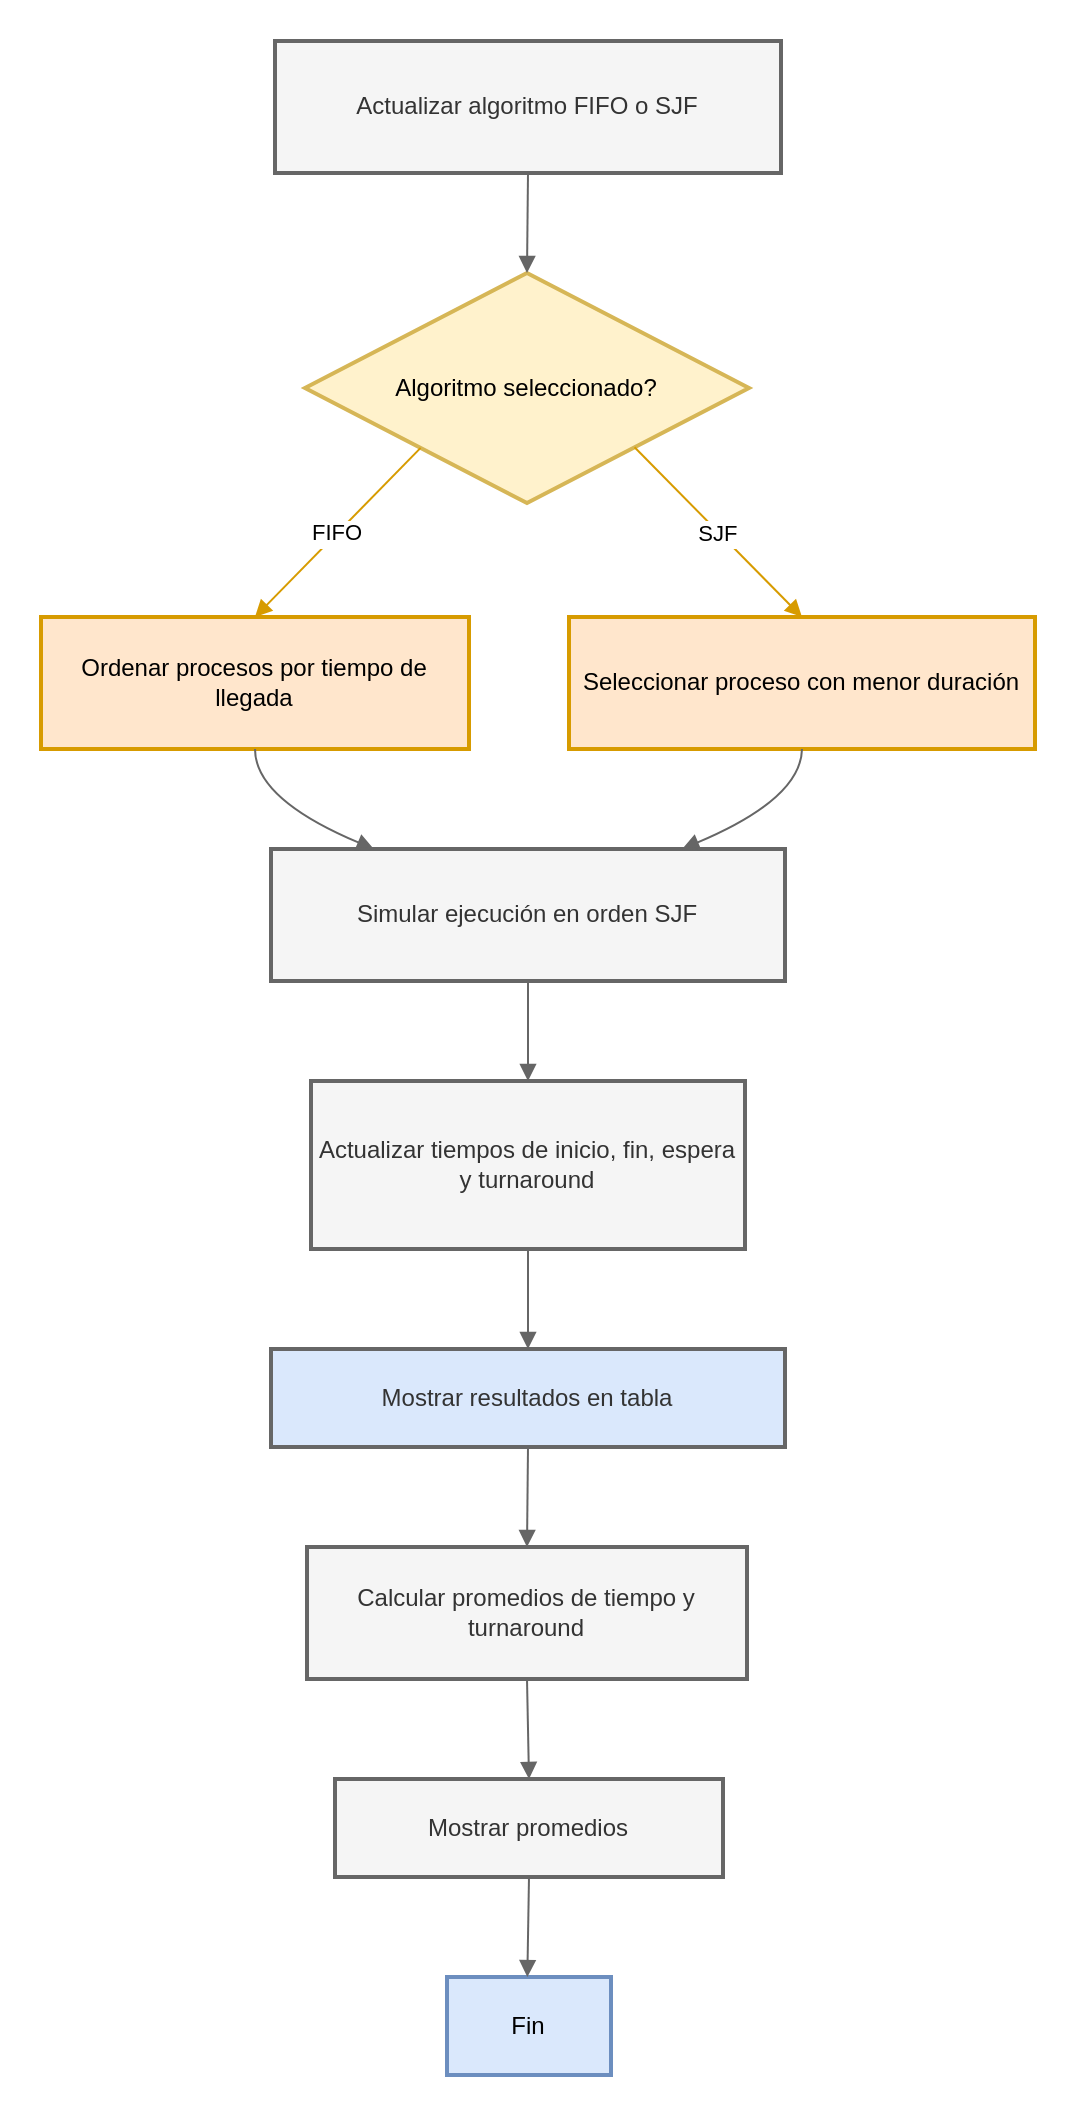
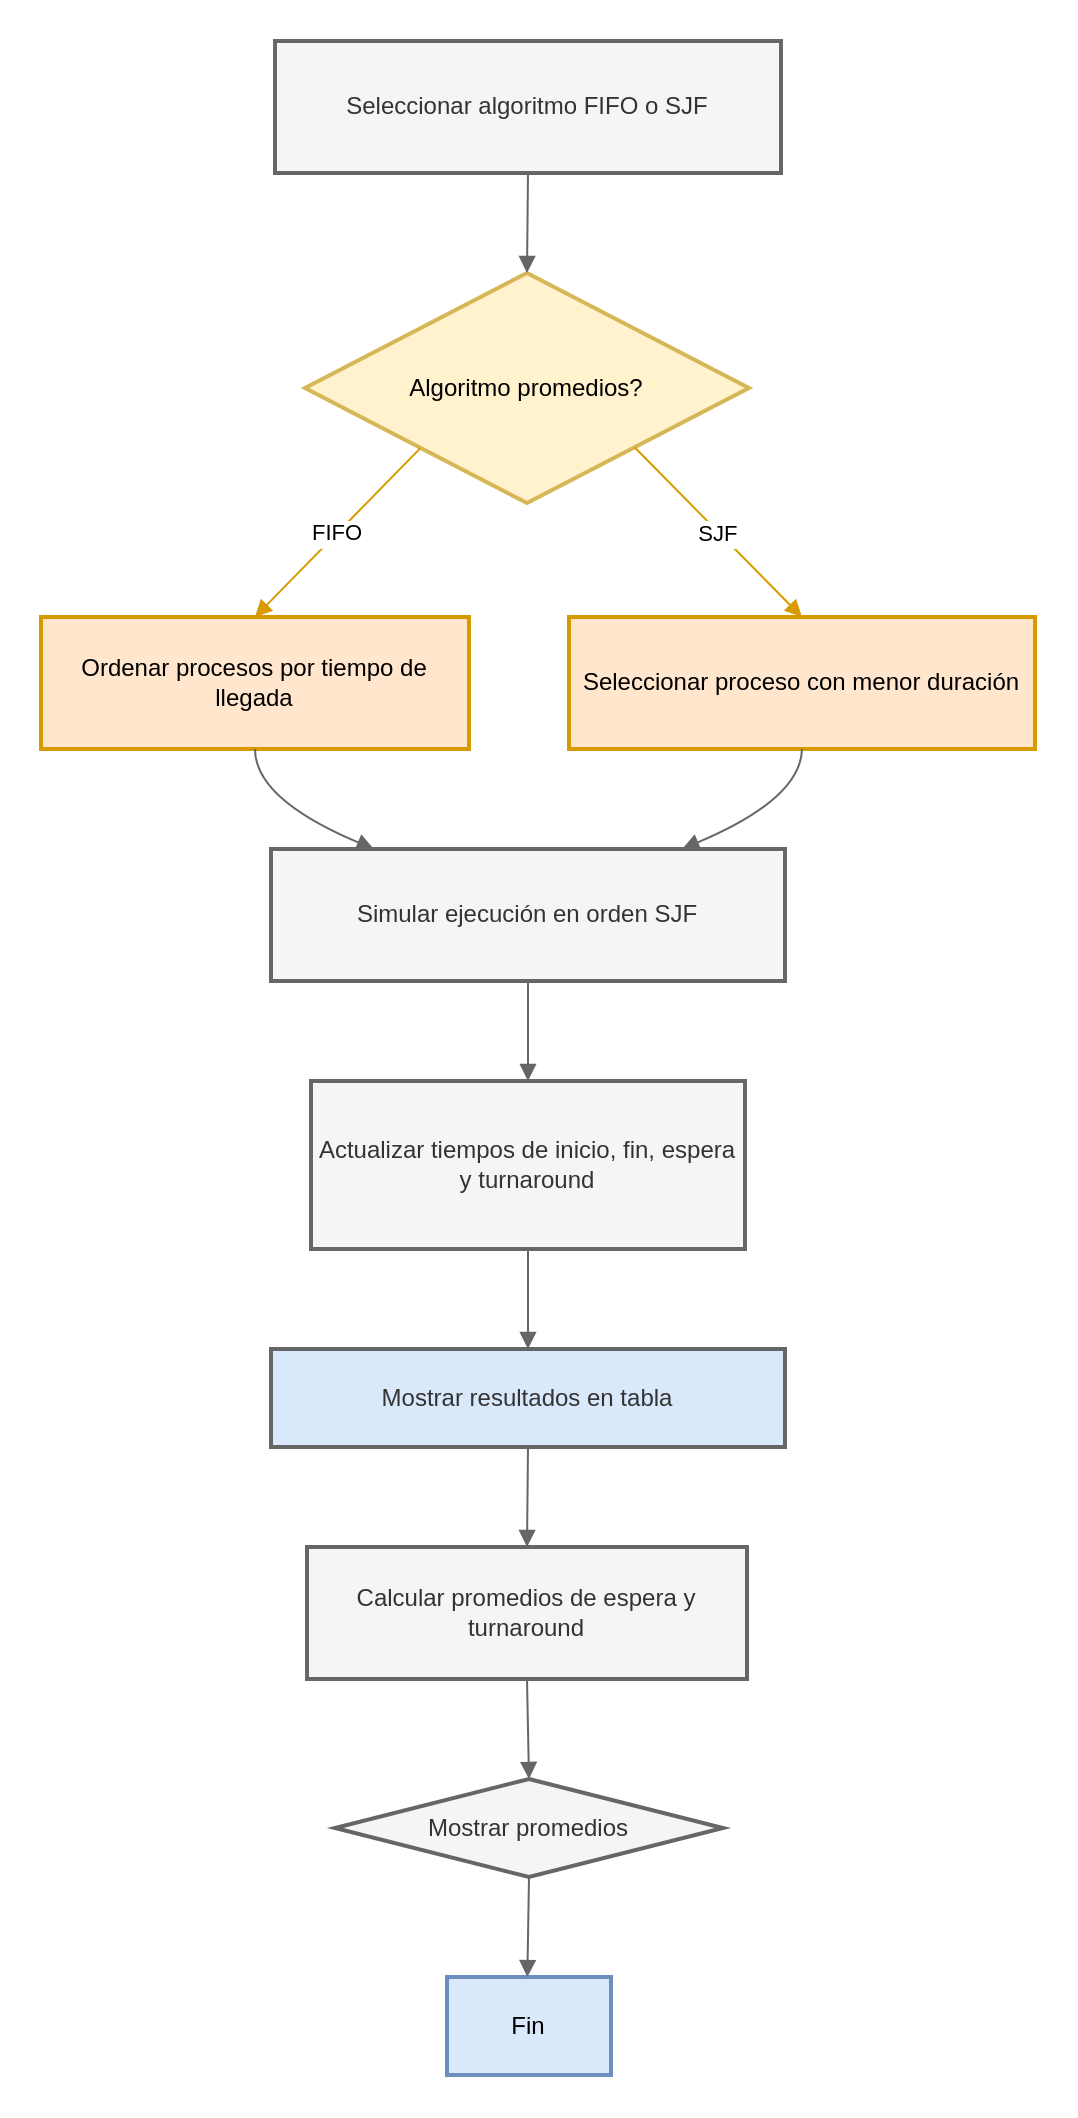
- <mxCell id="2" value="Actualizar algoritmo FIFO o SJF" style="whiteSpace=wrap;strokeWidth=2;fillColor=#f5f5f5;fontColor=#333333;strokeColor=#666666;" vertex="1" parent="1"><mxGeometry x="137" y="20" width="253" height="66" as="geometry" /></mxCell>
+ <mxCell id="2" value="Seleccionar algoritmo FIFO o SJF" style="whiteSpace=wrap;strokeWidth=2;fillColor=#f5f5f5;fontColor=#333333;strokeColor=#666666;" vertex="1" parent="1"><mxGeometry x="137" y="20" width="253" height="66" as="geometry" /></mxCell>
- <mxCell id="3" value="Algoritmo seleccionado?" style="rhombus;strokeWidth=2;whiteSpace=wrap;fillColor=#fff2cc;strokeColor=#d6b656;" vertex="1" parent="1"><mxGeometry x="152" y="136" width="222" height="115" as="geometry" /></mxCell>
+ <mxCell id="3" value="Algoritmo promedios?" style="rhombus;strokeWidth=2;whiteSpace=wrap;fillColor=#fff2cc;strokeColor=#d6b656;" vertex="1" parent="1"><mxGeometry x="152" y="136" width="222" height="115" as="geometry" /></mxCell>
- <mxCell id="9" value="Calcular promedios de tiempo y turnaround" style="whiteSpace=wrap;strokeWidth=2;fillColor=#f5f5f5;fontColor=#333333;strokeColor=#666666;" vertex="1" parent="1"><mxGeometry x="153" y="773" width="220" height="66" as="geometry" /></mxCell>
+ <mxCell id="9" value="Calcular promedios de espera y turnaround" style="whiteSpace=wrap;strokeWidth=2;fillColor=#f5f5f5;fontColor=#333333;strokeColor=#666666;" vertex="1" parent="1"><mxGeometry x="153" y="773" width="220" height="66" as="geometry" /></mxCell>
- <mxCell id="10" value="Mostrar promedios" style="whiteSpace=wrap;strokeWidth=2;fillColor=#f5f5f5;fontColor=#333333;strokeColor=#666666;" vertex="1" parent="1"><mxGeometry x="167" y="889" width="194" height="49" as="geometry" /></mxCell>
+ <mxCell id="10" value="Mostrar promedios" style="rhombus;whiteSpace=wrap;strokeWidth=2;fillColor=#f5f5f5;fontColor=#333333;strokeColor=#666666;" vertex="1" parent="1"><mxGeometry x="167" y="889" width="194" height="49" as="geometry" /></mxCell>
